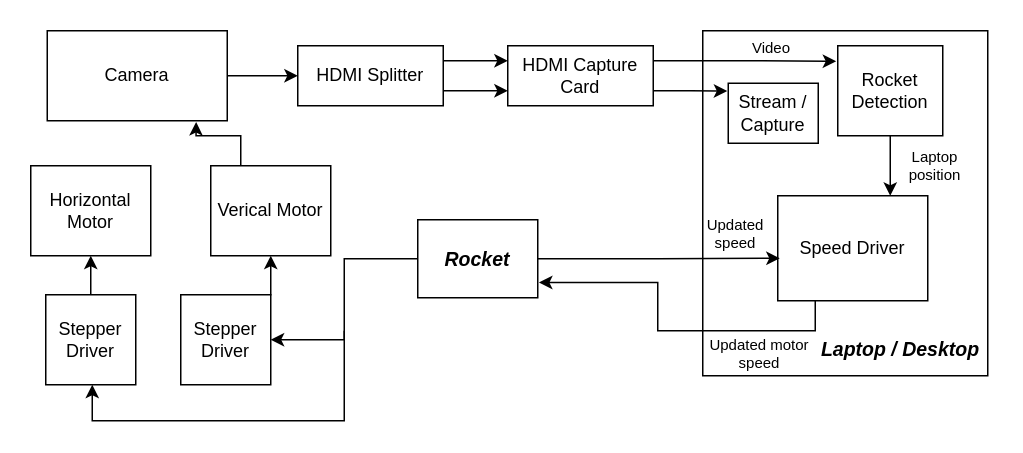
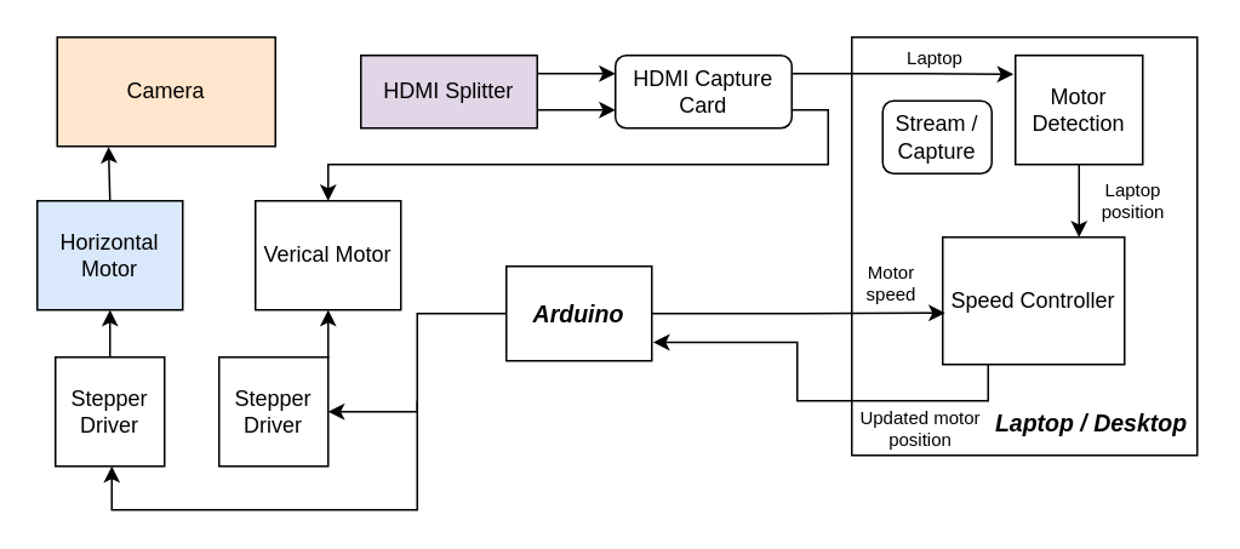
- <mxCell id="13" value="Video" style="text;html=1;strokeColor=none;fillColor=none;align=center;verticalAlign=middle;whiteSpace=wrap;rounded=0;fontSize=10;" parent="1" vertex="1"><mxGeometry x="484" y="21" width="60" height="20" as="geometry" /></mxCell>
+ <mxCell id="13" value="Laptop" style="text;html=1;strokeColor=none;fillColor=none;align=center;verticalAlign=middle;whiteSpace=wrap;rounded=0;fontSize=10;" parent="1" vertex="1"><mxGeometry x="484" y="21" width="60" height="20" as="geometry" /></mxCell>
- <mxCell id="3" value="Camera" style="rounded=0;whiteSpace=wrap;html=1;" parent="1" vertex="1"><mxGeometry x="31" y="20" width="120" height="60" as="geometry" /></mxCell>
+ <mxCell id="3" value="Camera" style="rounded=0;whiteSpace=wrap;html=1;fillColor=#ffe6cc;" parent="1" vertex="1"><mxGeometry x="31" y="20" width="120" height="60" as="geometry" /></mxCell>
- <mxCell id="2" style="edgeStyle=orthogonalEdgeStyle;rounded=0;orthogonalLoop=1;jettySize=auto;html=1;" parent="1" source="3" target="5" edge="1"><mxGeometry relative="1" as="geometry"><mxPoint x="241" y="50" as="targetPoint" /></mxGeometry></mxCell>
- <mxCell id="5" value="HDMI Splitter" style="rounded=0;whiteSpace=wrap;html=1;" parent="1" vertex="1"><mxGeometry x="198" y="30" width="97" height="40" as="geometry" /></mxCell>
+ <mxCell id="5" value="HDMI Splitter" style="rounded=0;whiteSpace=wrap;html=1;fillColor=#e1d5e7;" parent="1" vertex="1"><mxGeometry x="198" y="30" width="97" height="40" as="geometry" /></mxCell>
- <mxCell id="7" value="HDMI Capture Card" style="rounded=0;whiteSpace=wrap;html=1;" parent="1" vertex="1"><mxGeometry x="338" y="30" width="97" height="40" as="geometry" /></mxCell>
+ <mxCell id="7" value="HDMI Capture Card" style="whiteSpace=wrap;html=1;rounded=1;" parent="1" vertex="1"><mxGeometry x="338" y="30" width="97" height="40" as="geometry" /></mxCell>
- <mxCell id="21" style="edgeStyle=orthogonalEdgeStyle;rounded=0;orthogonalLoop=1;jettySize=auto;html=1;entryX=-0.011;entryY=0.131;entryDx=0;entryDy=0;exitX=1;exitY=0.75;exitDx=0;exitDy=0;entryPerimeter=0;" parent="1" source="7" target="20" edge="1"><mxGeometry relative="1" as="geometry" /></mxCell>
+ <mxCell id="21" style="edgeStyle=orthogonalEdgeStyle;rounded=0;orthogonalLoop=1;jettySize=auto;html=1;exitX=1;exitY=0.75;exitDx=0;exitDy=0;" parent="1" source="7" target="27" edge="1"><mxGeometry relative="1" as="geometry" /></mxCell>
- <mxCell id="12" value="Rocket Detection" style="rounded=0;whiteSpace=wrap;html=1;" parent="1" vertex="1"><mxGeometry x="558" y="30" width="70" height="60" as="geometry" /></mxCell>
+ <mxCell id="12" value="Motor Detection" style="rounded=0;whiteSpace=wrap;html=1;" parent="1" vertex="1"><mxGeometry x="558" y="30" width="70" height="60" as="geometry" /></mxCell>
- <mxCell id="20" value="Stream / Capture" style="rounded=0;whiteSpace=wrap;html=1;" parent="1" vertex="1"><mxGeometry x="485" y="55" width="60" height="40" as="geometry" /></mxCell>
+ <mxCell id="20" value="Stream / Capture" style="whiteSpace=wrap;html=1;rounded=1;" parent="1" vertex="1"><mxGeometry x="485" y="55" width="60" height="40" as="geometry" /></mxCell>
- <mxCell id="32" style="edgeStyle=orthogonalEdgeStyle;rounded=0;orthogonalLoop=1;jettySize=auto;html=1;exitX=0.25;exitY=0;exitDx=0;exitDy=0;entryX=0.827;entryY=1.014;entryDx=0;entryDy=0;entryPerimeter=0;" parent="1" source="27" target="3" edge="1"><mxGeometry relative="1" as="geometry" /></mxCell>
+ <mxCell id="25" style="edgeStyle=orthogonalEdgeStyle;rounded=0;orthogonalLoop=1;jettySize=auto;html=1;exitX=0.5;exitY=0;exitDx=0;exitDy=0;entryX=0.235;entryY=1.005;entryDx=0;entryDy=0;entryPerimeter=0;" parent="1" source="26" target="3" edge="1"><mxGeometry relative="1" as="geometry" /></mxCell>
- <mxCell id="26" value="Horizontal Motor" style="rounded=0;whiteSpace=wrap;html=1;" parent="1" vertex="1"><mxGeometry x="20" y="110" width="80" height="60" as="geometry" /></mxCell>
+ <mxCell id="26" value="Horizontal Motor" style="rounded=0;whiteSpace=wrap;html=1;fillColor=#dae8fc;" parent="1" vertex="1"><mxGeometry x="20" y="110" width="80" height="60" as="geometry" /></mxCell>
- <mxCell id="17" value="Updated speed" style="text;html=1;strokeColor=none;fillColor=none;align=center;verticalAlign=middle;whiteSpace=wrap;rounded=0;fontSize=10;" parent="1" vertex="1"><mxGeometry x="462" y="140" width="56" height="30" as="geometry" /></mxCell>
+ <mxCell id="17" value="Motor speed" style="text;html=1;strokeColor=none;fillColor=none;align=center;verticalAlign=middle;whiteSpace=wrap;rounded=0;fontSize=10;" parent="1" vertex="1"><mxGeometry x="462" y="140" width="56" height="30" as="geometry" /></mxCell>
- <mxCell id="18" value="Speed Driver" style="rounded=0;whiteSpace=wrap;html=1;" parent="1" vertex="1"><mxGeometry x="518" y="130" width="100" height="70" as="geometry" /></mxCell>
+ <mxCell id="18" value="Speed Controller" style="rounded=0;whiteSpace=wrap;html=1;" parent="1" vertex="1"><mxGeometry x="518" y="130" width="100" height="70" as="geometry" /></mxCell>
- <mxCell id="16" value="&lt;i&gt;Rocket&lt;/i&gt;" style="text;html=1;strokeColor=none;fillColor=none;align=center;verticalAlign=middle;whiteSpace=wrap;rounded=0;fontStyle=1;fontSize=13;" parent="1" vertex="1"><mxGeometry x="278" y="157" width="80" height="30" as="geometry" /></mxCell>
+ <mxCell id="16" value="&lt;i&gt;Arduino&lt;/i&gt;" style="text;html=1;strokeColor=none;fillColor=none;align=center;verticalAlign=middle;whiteSpace=wrap;rounded=0;fontStyle=1;fontSize=13;" parent="1" vertex="1"><mxGeometry x="278" y="157" width="80" height="30" as="geometry" /></mxCell>
- <mxCell id="24" value="Updated motor speed" style="text;html=1;strokeColor=none;fillColor=none;align=center;verticalAlign=middle;whiteSpace=wrap;rounded=0;fontSize=10;" parent="1" vertex="1"><mxGeometry x="468" y="220" width="76" height="30" as="geometry" /></mxCell>
+ <mxCell id="24" value="Updated motor position" style="text;html=1;strokeColor=none;fillColor=none;align=center;verticalAlign=middle;whiteSpace=wrap;rounded=0;fontSize=10;" parent="1" vertex="1"><mxGeometry x="468" y="220" width="76" height="30" as="geometry" /></mxCell>
